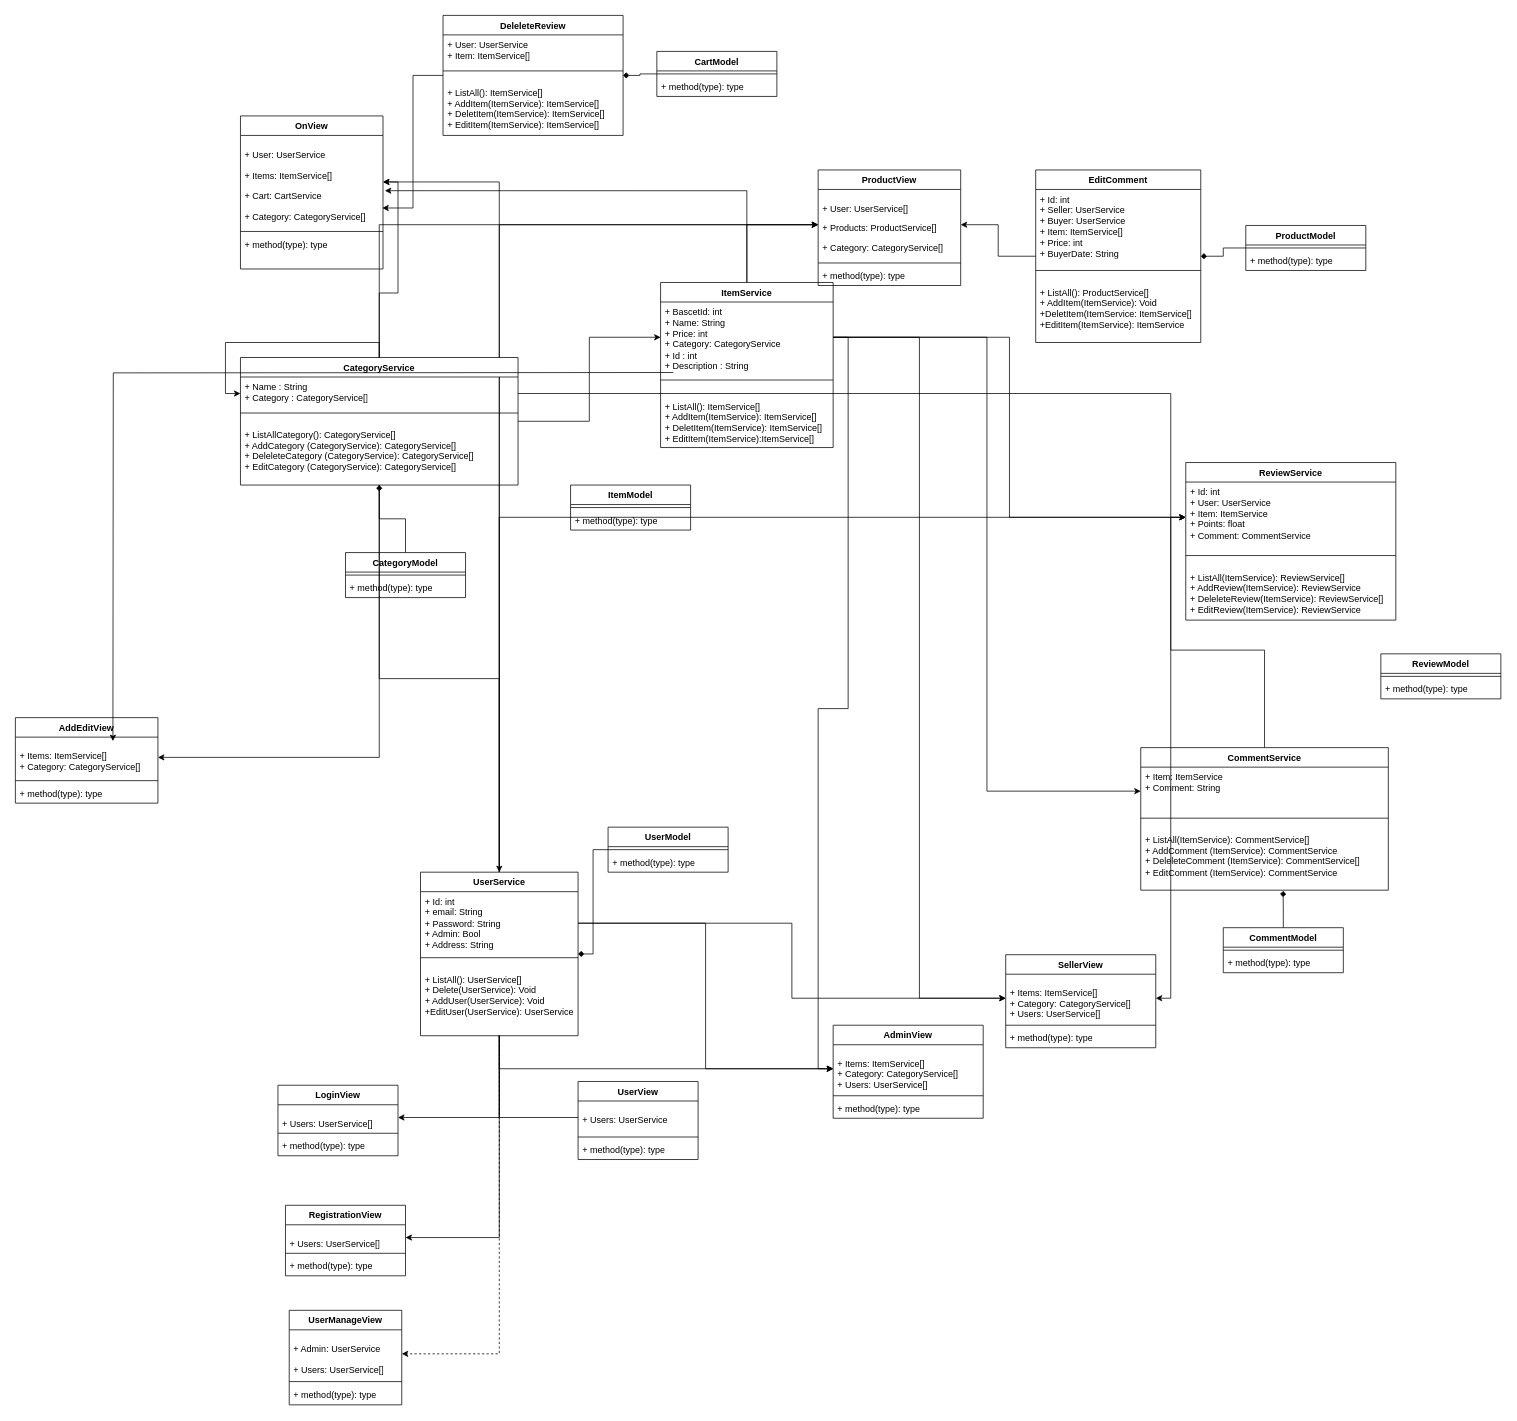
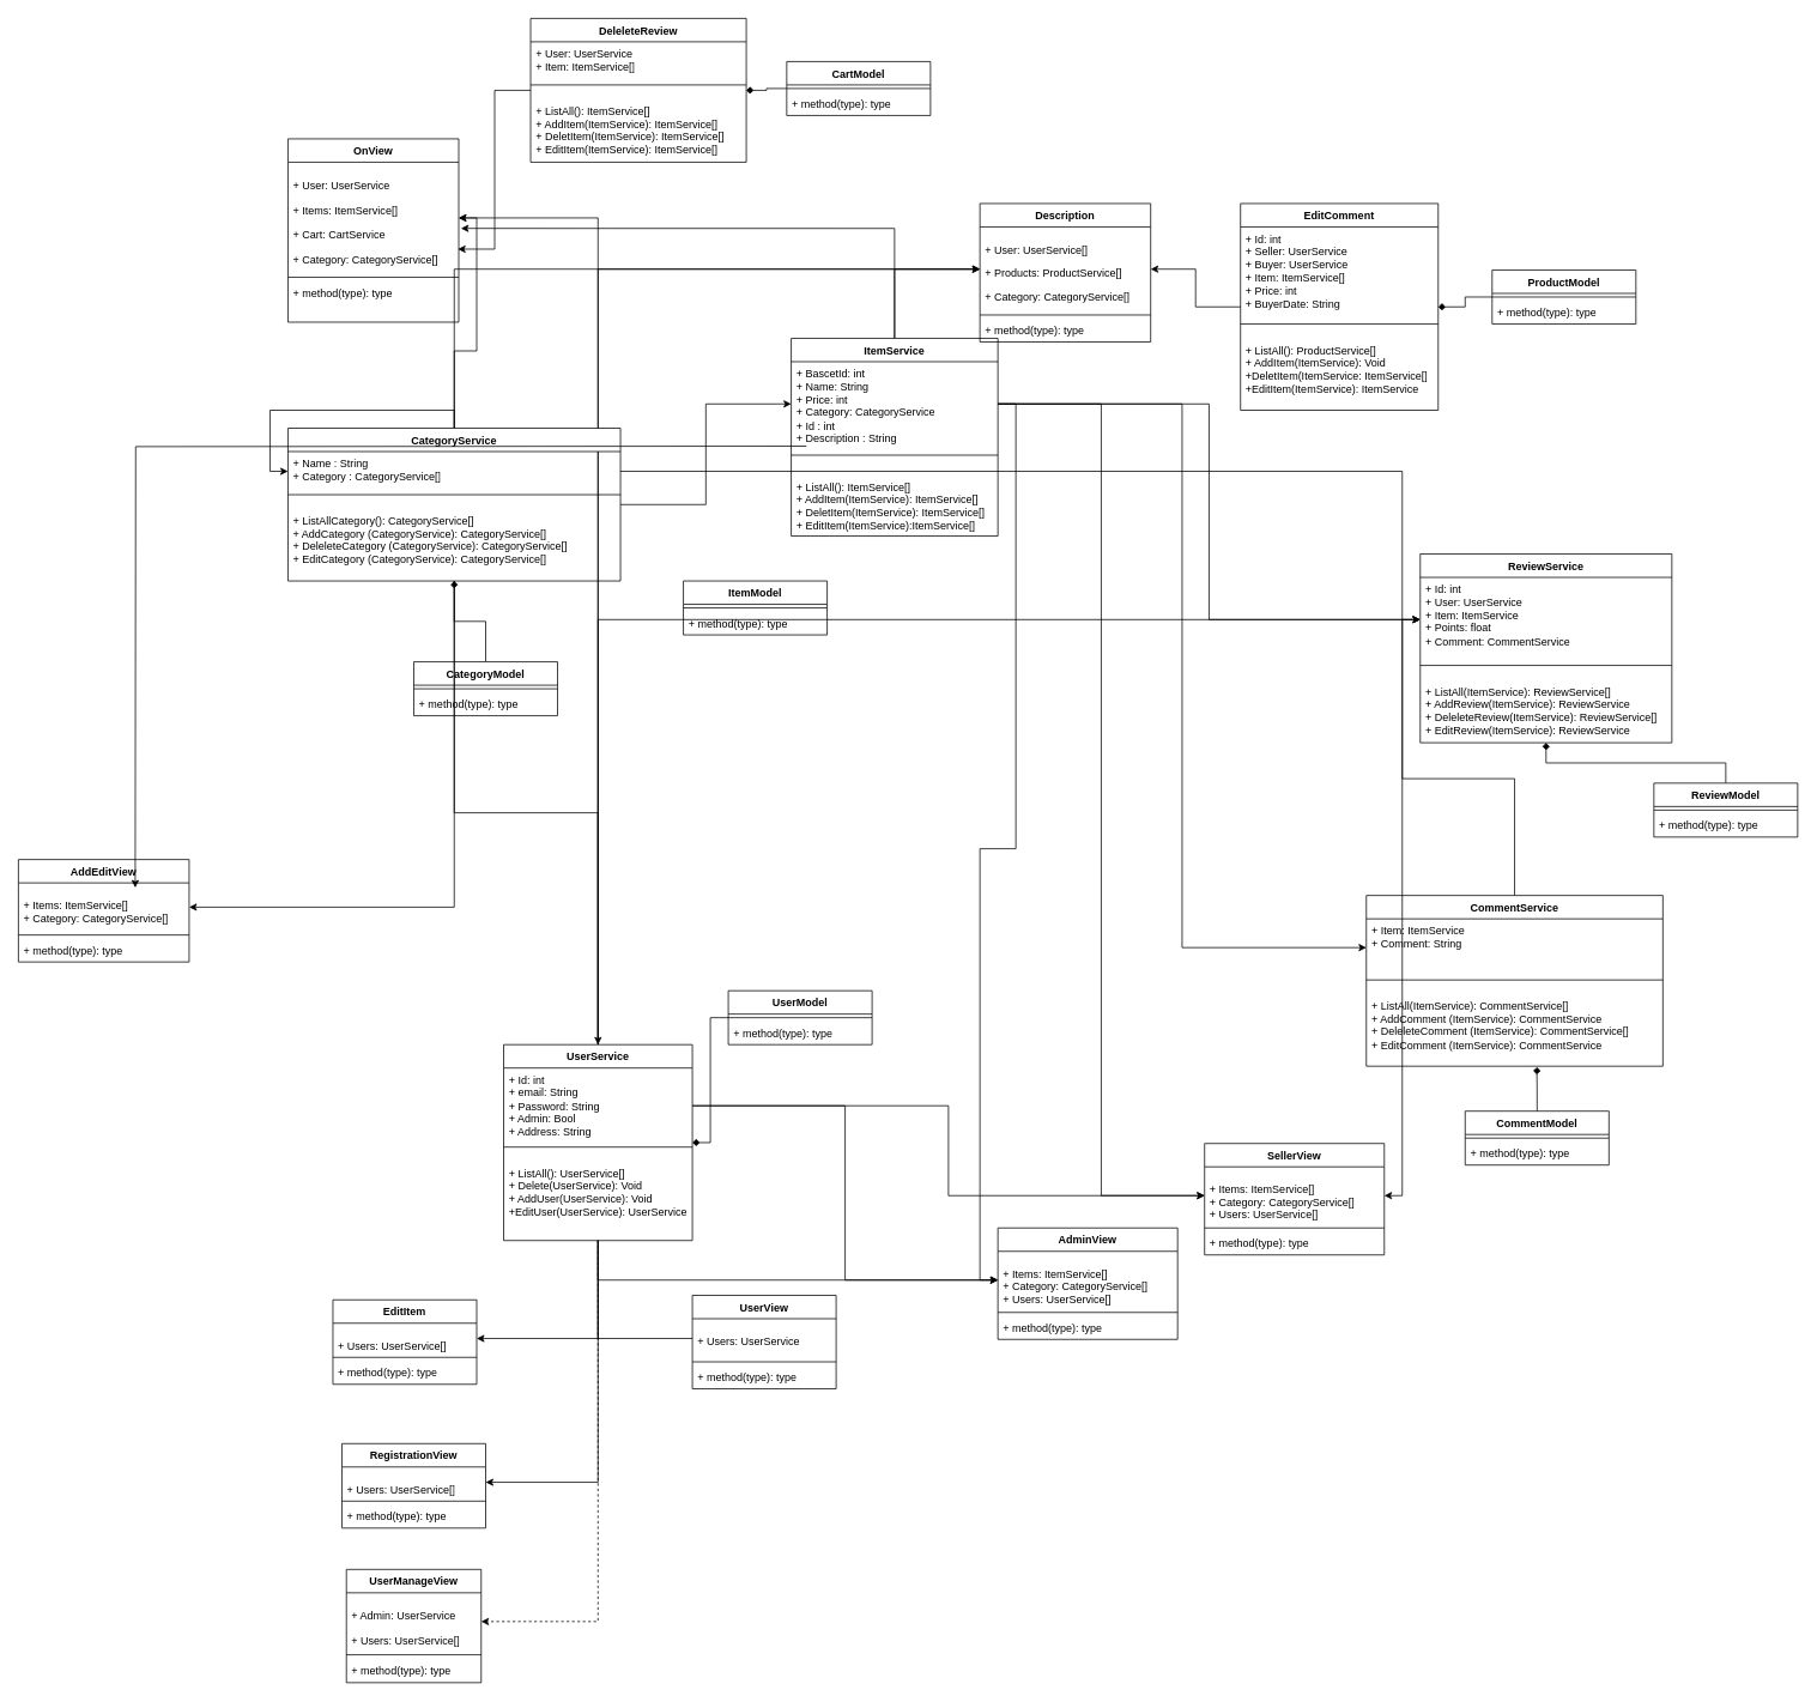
- <mxCell id="91" value="ProductView" style="swimlane;fontStyle=1;align=center;verticalAlign=top;childLayout=stackLayout;horizontal=1;startSize=26;horizontalStack=0;resizeParent=1;resizeParentMax=0;resizeLast=0;collapsible=1;marginBottom=0;whiteSpace=wrap;html=1;" parent="1" vertex="1"><mxGeometry x="1090" y="226" width="190" height="154" as="geometry" /></mxCell>
+ <mxCell id="91" value="Description" style="swimlane;fontStyle=1;align=center;verticalAlign=top;childLayout=stackLayout;horizontal=1;startSize=26;horizontalStack=0;resizeParent=1;resizeParentMax=0;resizeLast=0;collapsible=1;marginBottom=0;whiteSpace=wrap;html=1;" parent="1" vertex="1"><mxGeometry x="1090" y="226" width="190" height="154" as="geometry" /></mxCell>
+ <mxCell id="24" style="edgeStyle=orthogonalEdgeStyle;rounded=0;orthogonalLoop=1;jettySize=auto;html=1;endArrow=diamond;endFill=1;" parent="1" source="25" target="54" edge="1"><mxGeometry relative="1" as="geometry" /></mxCell>
- <mxCell id="99" value="LoginView" style="swimlane;fontStyle=1;align=center;verticalAlign=top;childLayout=stackLayout;horizontal=1;startSize=26;horizontalStack=0;resizeParent=1;resizeParentMax=0;resizeLast=0;collapsible=1;marginBottom=0;whiteSpace=wrap;html=1;" parent="1" vertex="1"><mxGeometry x="370" y="1446" width="160" height="94" as="geometry" /></mxCell>
+ <mxCell id="99" value="EditItem" style="swimlane;fontStyle=1;align=center;verticalAlign=top;childLayout=stackLayout;horizontal=1;startSize=26;horizontalStack=0;resizeParent=1;resizeParentMax=0;resizeLast=0;collapsible=1;marginBottom=0;whiteSpace=wrap;html=1;" parent="1" vertex="1"><mxGeometry x="370" y="1446" width="160" height="94" as="geometry" /></mxCell>
